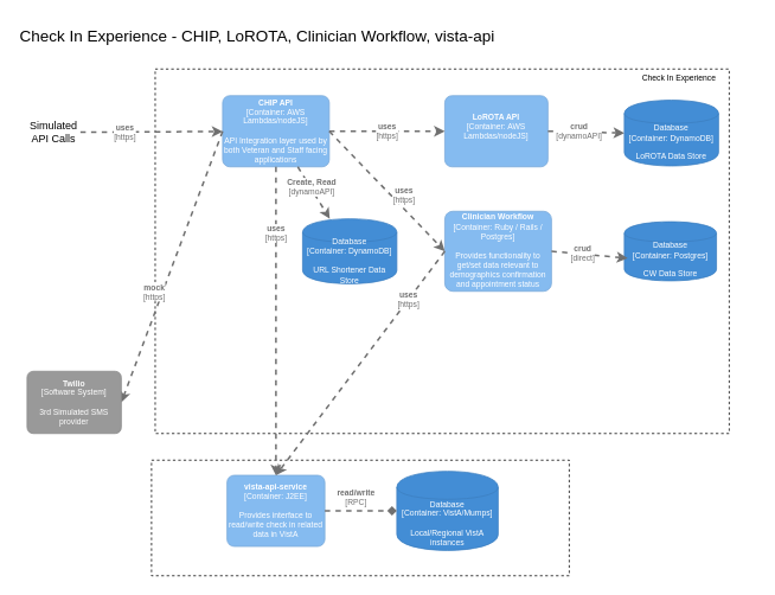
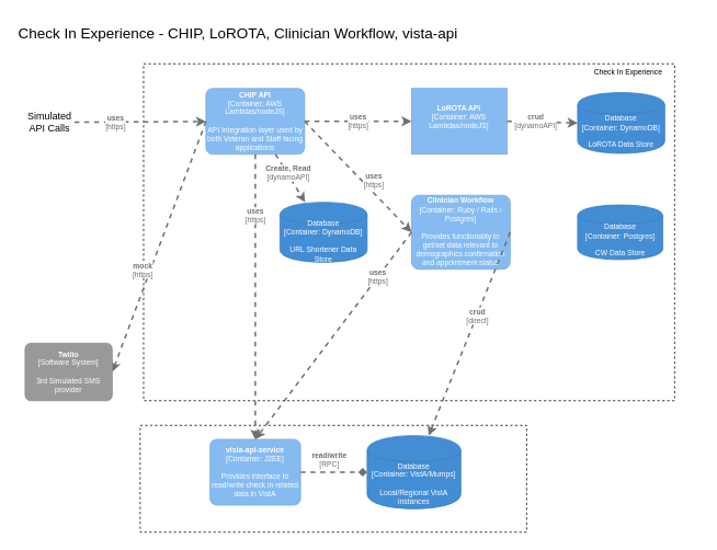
- <mxCell id="7" value="&lt;b style=&quot;font-size: 9px;&quot;&gt;LoROTA API&lt;/b&gt;&lt;div style=&quot;font-size: 9px;&quot;&gt;[Container: AWS Lambdas/nodeJS]&lt;/div&gt;&lt;br style=&quot;font-size: 9px;&quot;&gt;&lt;div style=&quot;font-size: 9px;&quot;&gt;&lt;/div&gt;" style="rounded=1;whiteSpace=wrap;html=1;labelBackgroundColor=none;fillColor=#85BBF0;fontColor=#ffffff;align=center;arcSize=10;strokeColor=#78A8D8;metaEdit=1;metaData={&quot;c4Type&quot;:{&quot;editable&quot;:false}};points=[[0.25,0,0],[0.5,0,0],[0.75,0,0],[1,0.25,0],[1,0.5,0],[1,0.75,0],[0.75,1,0],[0.5,1,0],[0.25,1,0],[0,0.75,0],[0,0.5,0],[0,0.25,0]];fontSize=9;" parent="1" vertex="1"><mxGeometry x="500" y="107" width="116" height="80" as="geometry" /></mxCell>
+ <mxCell id="7" value="&lt;b style=&quot;font-size: 9px;&quot;&gt;LoROTA API&lt;/b&gt;&lt;div style=&quot;font-size: 9px;&quot;&gt;[Container: AWS Lambdas/nodeJS]&lt;/div&gt;&lt;br style=&quot;font-size: 9px;&quot;&gt;&lt;div style=&quot;font-size: 9px;&quot;&gt;&lt;/div&gt;" style="whiteSpace=wrap;html=1;labelBackgroundColor=none;fillColor=#85BBF0;fontColor=#ffffff;align=center;arcSize=10;strokeColor=#78A8D8;metaEdit=1;metaData={&quot;c4Type&quot;:{&quot;editable&quot;:false}};points=[[0.25,0,0],[0.5,0,0],[0.75,0,0],[1,0.25,0],[1,0.5,0],[1,0.75,0],[0.75,1,0],[0.5,1,0],[0.25,1,0],[0,0.75,0],[0,0.5,0],[0,0.25,0]];fontSize=9;rounded=0;" parent="1" vertex="1"><mxGeometry x="500" y="107" width="116" height="80" as="geometry" /></mxCell>
- <mxCell id="22" value="&lt;div style=&quot;text-align: left; font-size: 9px;&quot;&gt;&lt;div style=&quot;text-align: center; font-size: 9px;&quot;&gt;&lt;b style=&quot;font-size: 9px;&quot;&gt;crud&lt;/b&gt;&lt;/div&gt;&lt;div style=&quot;text-align: center; font-size: 9px;&quot;&gt;[direct]&lt;/div&gt;&lt;/div&gt;" style="edgeStyle=none;rounded=0;html=1;jettySize=auto;orthogonalLoop=1;strokeColor=#707070;strokeWidth=2;fontColor=#707070;jumpStyle=none;dashed=1;metaEdit=1;metaData={&quot;c4Type&quot;:{&quot;editable&quot;:false}};fontSize=9;exitX=1;exitY=0.5;exitDx=0;exitDy=0;exitPerimeter=0;entryX=0.035;entryY=0.617;entryDx=0;entryDy=0;entryPerimeter=0;" parent="1" source="19" target="21" edge="1"><mxGeometry x="-0.176" y="1" width="160" relative="1" as="geometry"><mxPoint x="569.84" y="398.504" as="sourcePoint" /><mxPoint x="713.78" y="441.36" as="targetPoint" /><mxPoint as="offset" /></mxGeometry></mxCell>
+ <mxCell id="22" value="&lt;div style=&quot;text-align: left; font-size: 9px;&quot;&gt;&lt;div style=&quot;text-align: center; font-size: 9px;&quot;&gt;&lt;b style=&quot;font-size: 9px;&quot;&gt;crud&lt;/b&gt;&lt;/div&gt;&lt;div style=&quot;text-align: center; font-size: 9px;&quot;&gt;[direct]&lt;/div&gt;&lt;/div&gt;" style="edgeStyle=none;rounded=0;html=1;jettySize=auto;orthogonalLoop=1;strokeColor=#707070;strokeWidth=2;fontColor=#707070;jumpStyle=none;dashed=1;metaEdit=1;metaData={&quot;c4Type&quot;:{&quot;editable&quot;:false}};fontSize=9;exitX=1;exitY=0.5;exitDx=0;exitDy=0;exitPerimeter=0;" parent="1" source="19" target="14" edge="1"><mxGeometry x="-0.176" y="1" width="160" relative="1" as="geometry"><mxPoint x="569.84" y="398.504" as="sourcePoint" /><mxPoint x="713.78" y="441.36" as="targetPoint" /><mxPoint as="offset" /></mxGeometry></mxCell>
